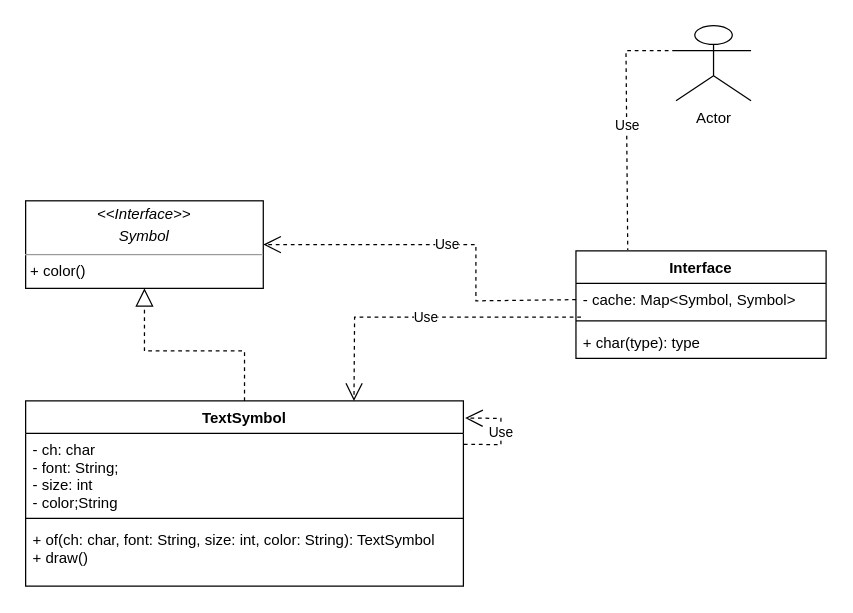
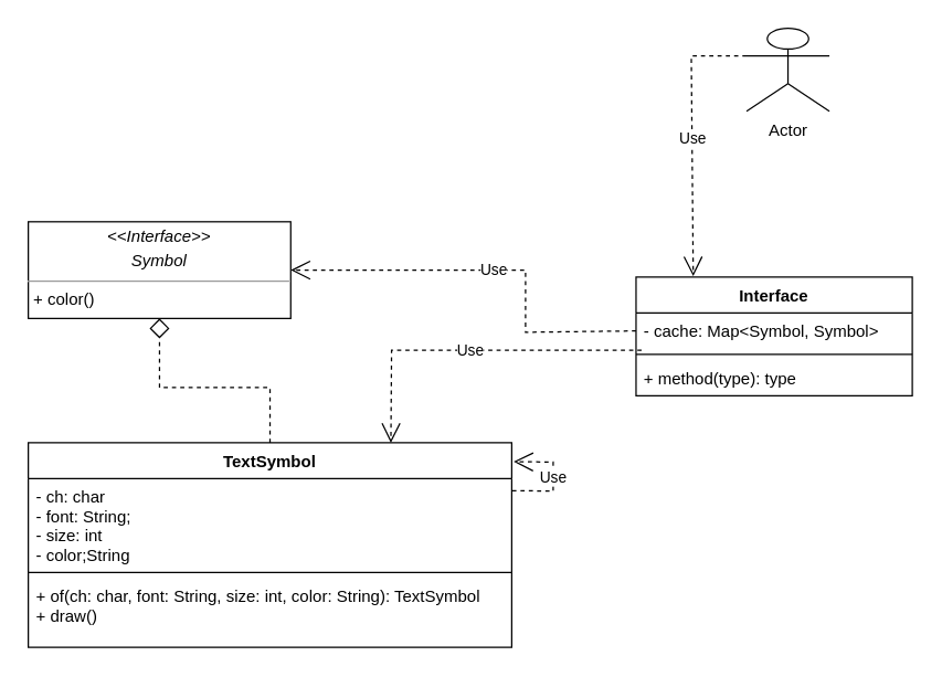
- <mxCell id="16" value="Use" style="endArrow=none;endSize=12;dashed=1;html=1;rounded=0;exitX=0;exitY=0.333;exitDx=0;exitDy=0;exitPerimeter=0;entryX=0.207;entryY=-0.007;entryDx=0;entryDy=0;entryPerimeter=0;" edge="1" parent="1" source="15" target="9"><mxGeometry width="160" relative="1" as="geometry"><mxPoint x="350" y="190" as="sourcePoint" /><mxPoint x="510" y="190" as="targetPoint" /><Array as="points"><mxPoint x="500" y="40" /></Array></mxGeometry></mxCell>
+ <mxCell id="16" value="Use" style="endArrow=open;endSize=12;dashed=1;html=1;rounded=0;exitX=0;exitY=0.333;exitDx=0;exitDy=0;exitPerimeter=0;entryX=0.207;entryY=-0.007;entryDx=0;entryDy=0;entryPerimeter=0;" edge="1" parent="1" source="15" target="9"><mxGeometry width="160" relative="1" as="geometry"><mxPoint x="350" y="190" as="sourcePoint" /><mxPoint x="510" y="190" as="targetPoint" /><Array as="points"><mxPoint x="500" y="40" /></Array></mxGeometry></mxCell>
- <mxCell id="8" value="" style="endArrow=block;dashed=1;endFill=0;endSize=12;html=1;rounded=0;exitX=0.5;exitY=0;exitDx=0;exitDy=0;entryX=0.5;entryY=1;entryDx=0;entryDy=0;" edge="1" parent="1" source="3" target="2"><mxGeometry width="160" relative="1" as="geometry"><mxPoint x="160" y="370" as="sourcePoint" /><mxPoint x="320" y="370" as="targetPoint" /><Array as="points"><mxPoint x="195" y="280" /><mxPoint x="115" y="280" /></Array></mxGeometry></mxCell>
+ <mxCell id="8" value="" style="endArrow=diamond;dashed=1;endFill=0;endSize=12;html=1;rounded=0;exitX=0.5;exitY=0;exitDx=0;exitDy=0;entryX=0.5;entryY=1;entryDx=0;entryDy=0;" edge="1" parent="1" source="3" target="2"><mxGeometry width="160" relative="1" as="geometry"><mxPoint x="160" y="370" as="sourcePoint" /><mxPoint x="320" y="370" as="targetPoint" /><Array as="points"><mxPoint x="195" y="280" /><mxPoint x="115" y="280" /></Array></mxGeometry></mxCell>
- <mxCell id="12" value="+ char(type): type" style="text;strokeColor=none;fillColor=none;align=left;verticalAlign=top;spacingLeft=4;spacingRight=4;overflow=hidden;rotatable=0;points=[[0,0.5],[1,0.5]];portConstraint=eastwest;" vertex="1" parent="9"><mxGeometry y="60" width="200" height="26" as="geometry" /></mxCell>
+ <mxCell id="12" value="+ method(type): type" style="text;strokeColor=none;fillColor=none;align=left;verticalAlign=top;spacingLeft=4;spacingRight=4;overflow=hidden;rotatable=0;points=[[0,0.5],[1,0.5]];portConstraint=eastwest;" vertex="1" parent="9"><mxGeometry y="60" width="200" height="26" as="geometry" /></mxCell>
